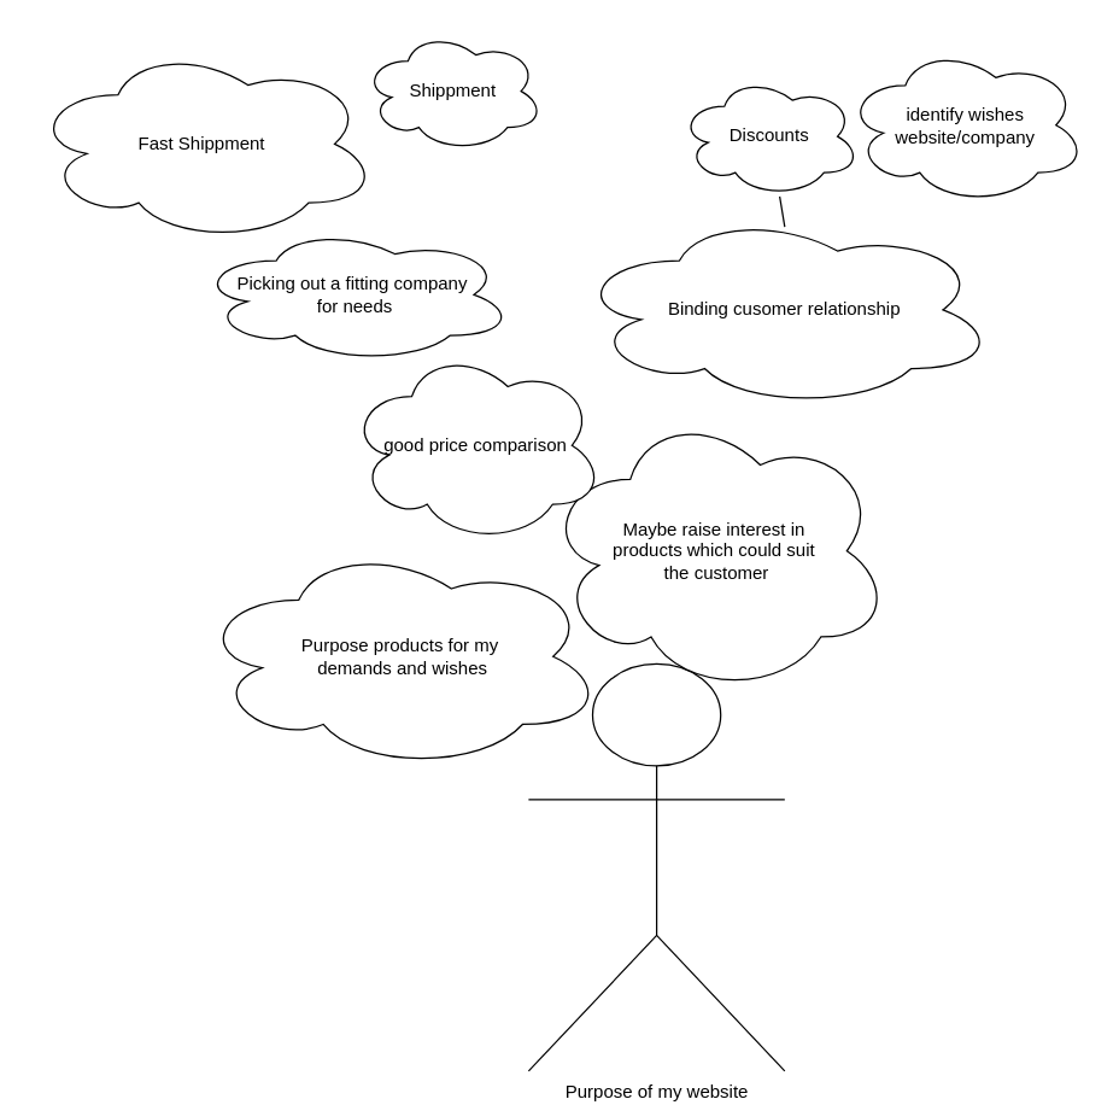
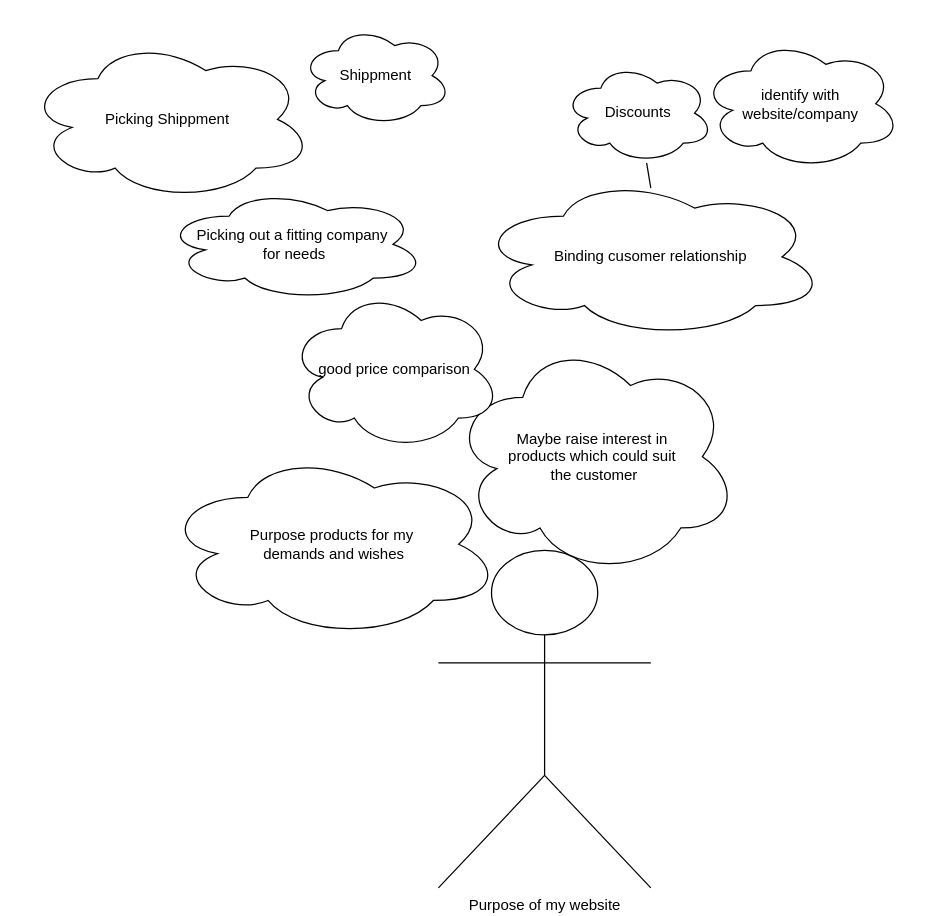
- <mxCell id="9" value="identify wishes website/company" style="ellipse;shape=cloud;whiteSpace=wrap;html=1;" vertex="1" parent="1"><mxGeometry x="560" y="30" width="160" height="105" as="geometry" /></mxCell>
+ <mxCell id="9" value="identify with website/company" style="ellipse;shape=cloud;whiteSpace=wrap;html=1;" vertex="1" parent="1"><mxGeometry x="560" y="30" width="160" height="105" as="geometry" /></mxCell>
- <mxCell id="4" value="Fast Shippment&amp;nbsp;" style="ellipse;shape=cloud;whiteSpace=wrap;html=1;" vertex="1" parent="1"><mxGeometry x="20" y="30" width="230" height="130" as="geometry" /></mxCell>
+ <mxCell id="4" value="Picking Shippment&amp;nbsp;" style="ellipse;shape=cloud;whiteSpace=wrap;html=1;" vertex="1" parent="1"><mxGeometry x="20" y="30" width="230" height="130" as="geometry" /></mxCell>
